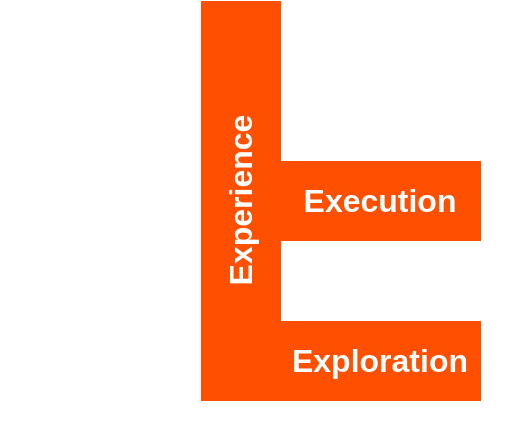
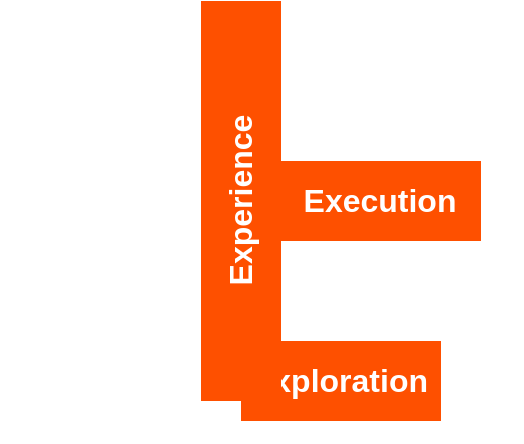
- <mxCell id="3" value="Exploration" style="rounded=0;whiteSpace=wrap;html=1;fontSize=16;fontStyle=1;strokeColor=none;gradientColor=none;fillColor=#FE5000;fontColor=#FFFFFF;" parent="1" vertex="1"><mxGeometry x="140" y="100" width="100" height="40" as="geometry" /></mxCell>
+ <mxCell id="3" value="Exploration" style="rounded=0;whiteSpace=wrap;html=1;fontSize=16;fontStyle=1;strokeColor=none;gradientColor=none;fillColor=#FE5000;fontColor=#FFFFFF;" parent="1" vertex="1"><mxGeometry x="120" y="110" width="100" height="40" as="geometry" /></mxCell>
